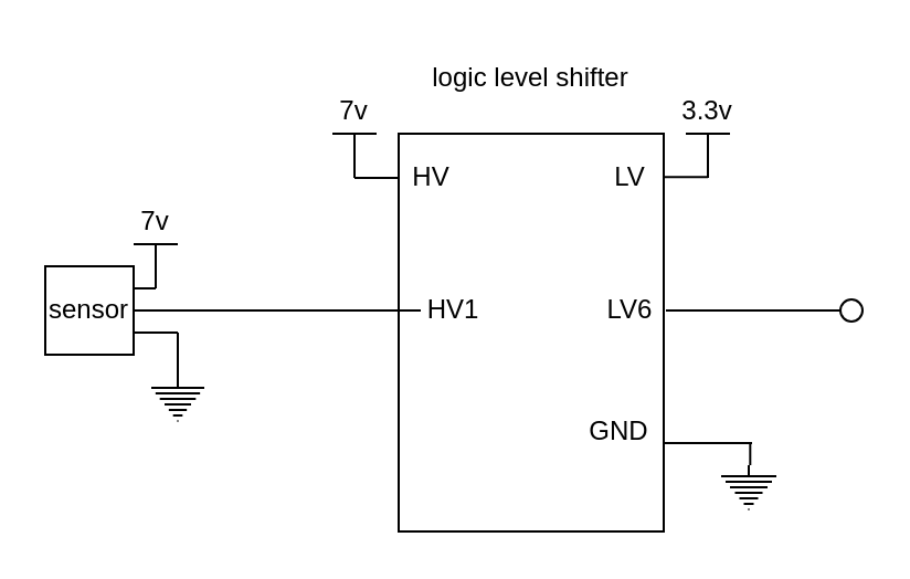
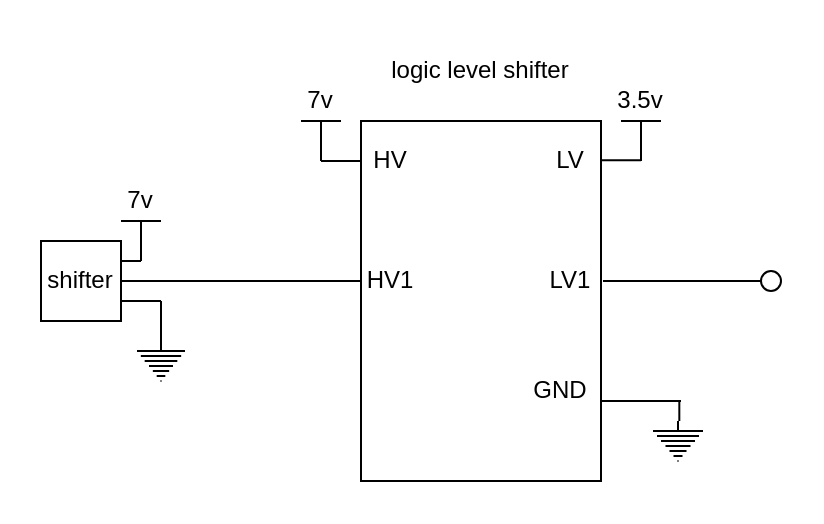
- <mxCell id="18" value="3.3v" style="text;html=1;strokeColor=none;fillColor=none;align=center;verticalAlign=middle;whiteSpace=wrap;rounded=0;" vertex="1" parent="16"><mxGeometry width="20" height="20" as="geometry" /></mxCell>
+ <mxCell id="18" value="3.5v" style="text;html=1;strokeColor=none;fillColor=none;align=center;verticalAlign=middle;whiteSpace=wrap;rounded=0;" vertex="1" parent="16"><mxGeometry width="20" height="20" as="geometry" /></mxCell>
- <mxCell id="3" value="sensor" style="whiteSpace=wrap;html=1;aspect=fixed;" vertex="1" parent="1"><mxGeometry x="20" y="120" width="40" height="40" as="geometry" /></mxCell>
+ <mxCell id="3" value="shifter" style="whiteSpace=wrap;html=1;aspect=fixed;" vertex="1" parent="1"><mxGeometry x="20" y="120" width="40" height="40" as="geometry" /></mxCell>
- <mxCell id="30" value="HV1" style="text;html=1;strokeColor=none;fillColor=none;align=center;verticalAlign=middle;whiteSpace=wrap;rounded=0;" vertex="1" parent="1"><mxGeometry x="190" y="120" width="30" height="40" as="geometry" /></mxCell>
+ <mxCell id="30" value="HV1" style="text;html=1;strokeColor=none;fillColor=none;align=center;verticalAlign=middle;whiteSpace=wrap;rounded=0;" vertex="1" parent="1"><mxGeometry x="180" y="120" width="30" height="40" as="geometry" /></mxCell>
- <mxCell id="31" value="LV6" style="text;html=1;strokeColor=none;fillColor=none;align=center;verticalAlign=middle;whiteSpace=wrap;rounded=0;" vertex="1" parent="1"><mxGeometry x="270" y="120" width="30" height="40" as="geometry" /></mxCell>
+ <mxCell id="31" value="LV1" style="text;html=1;strokeColor=none;fillColor=none;align=center;verticalAlign=middle;whiteSpace=wrap;rounded=0;" vertex="1" parent="1"><mxGeometry x="270" y="120" width="30" height="40" as="geometry" /></mxCell>
